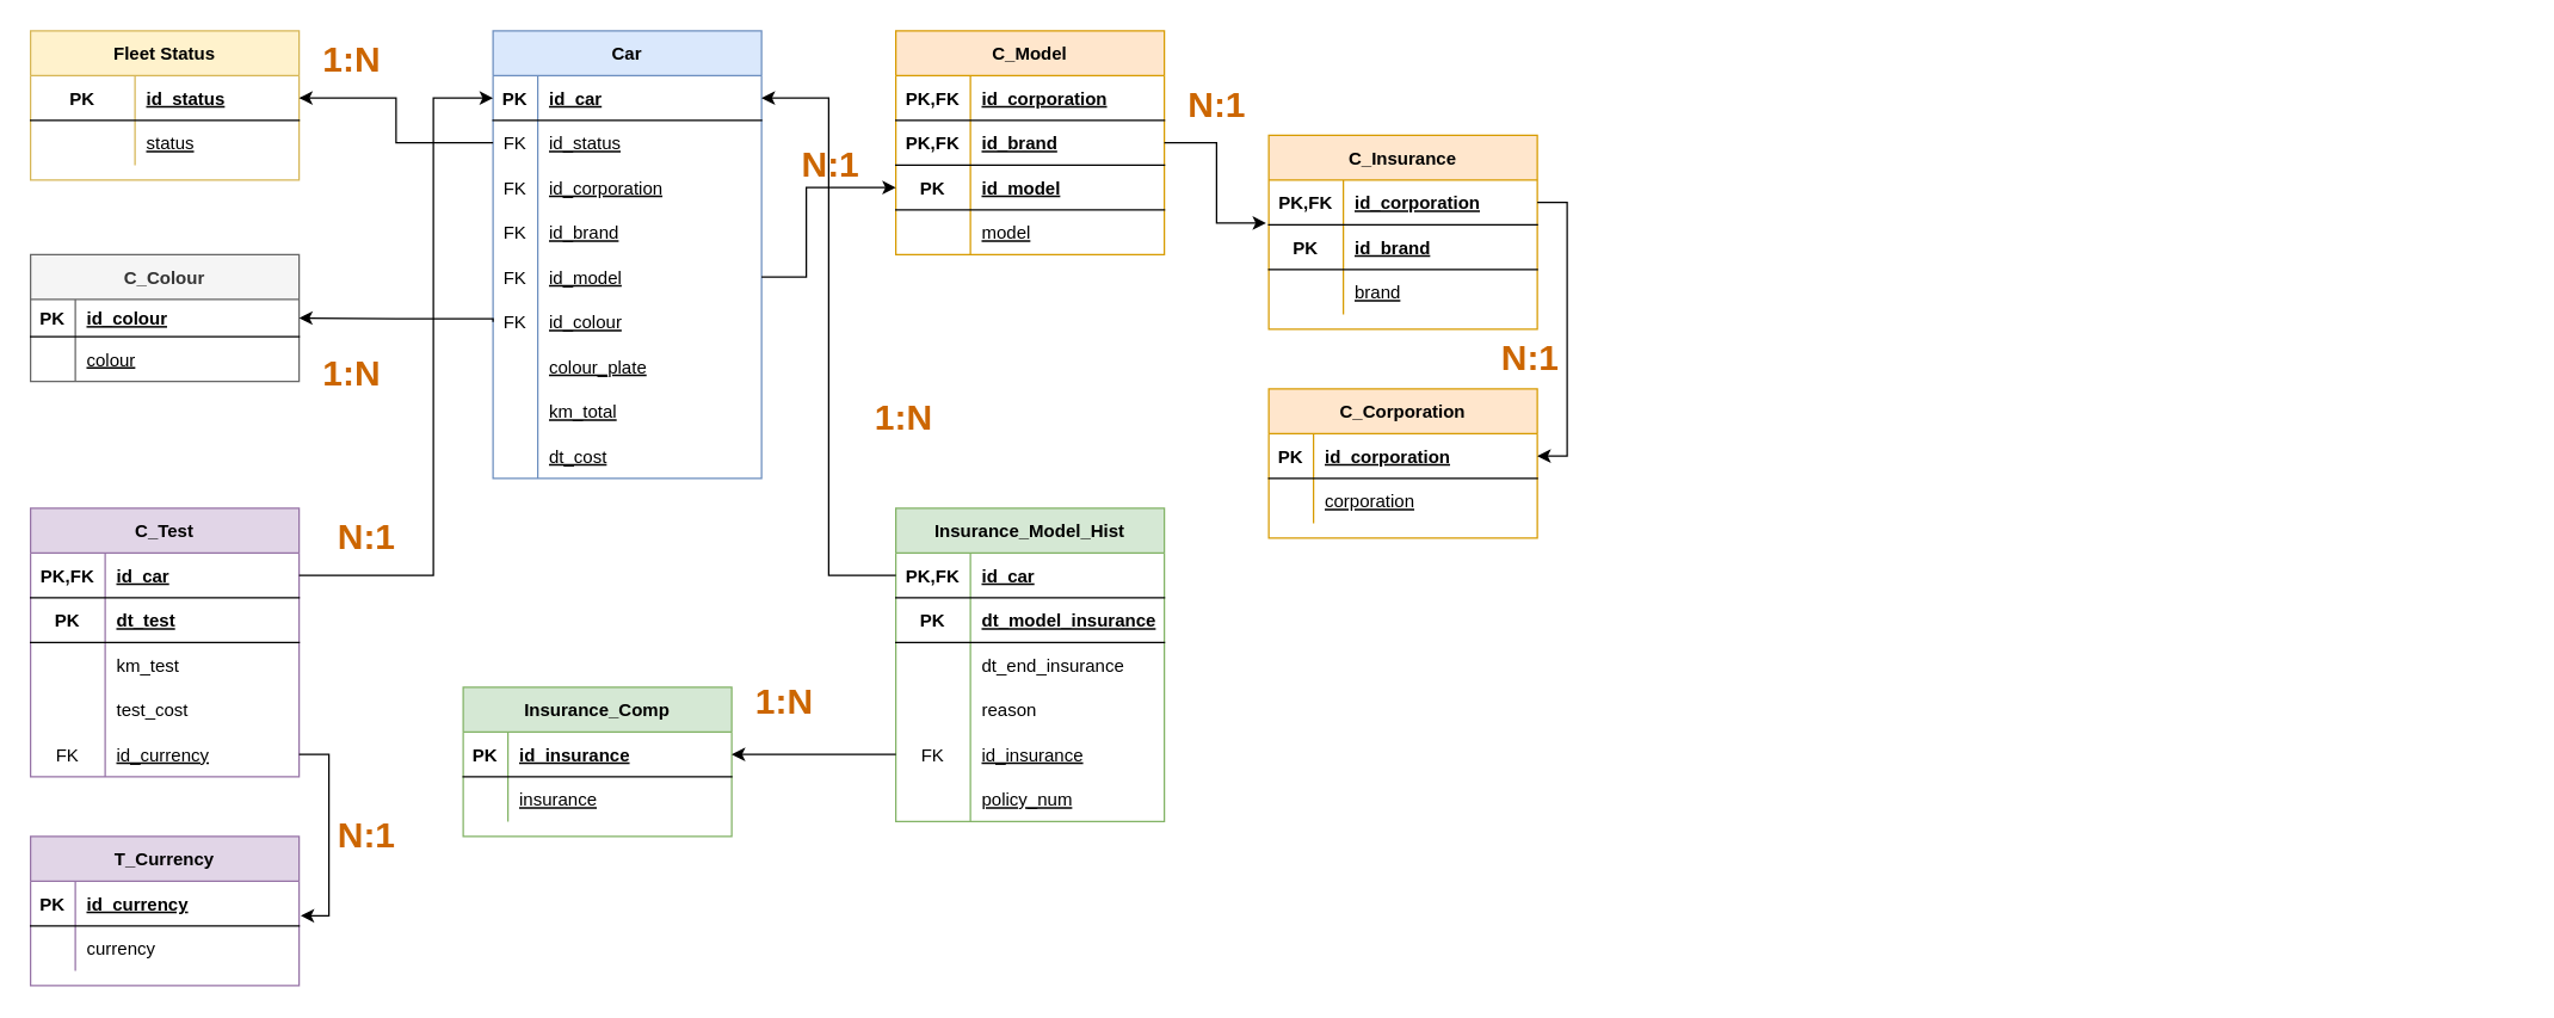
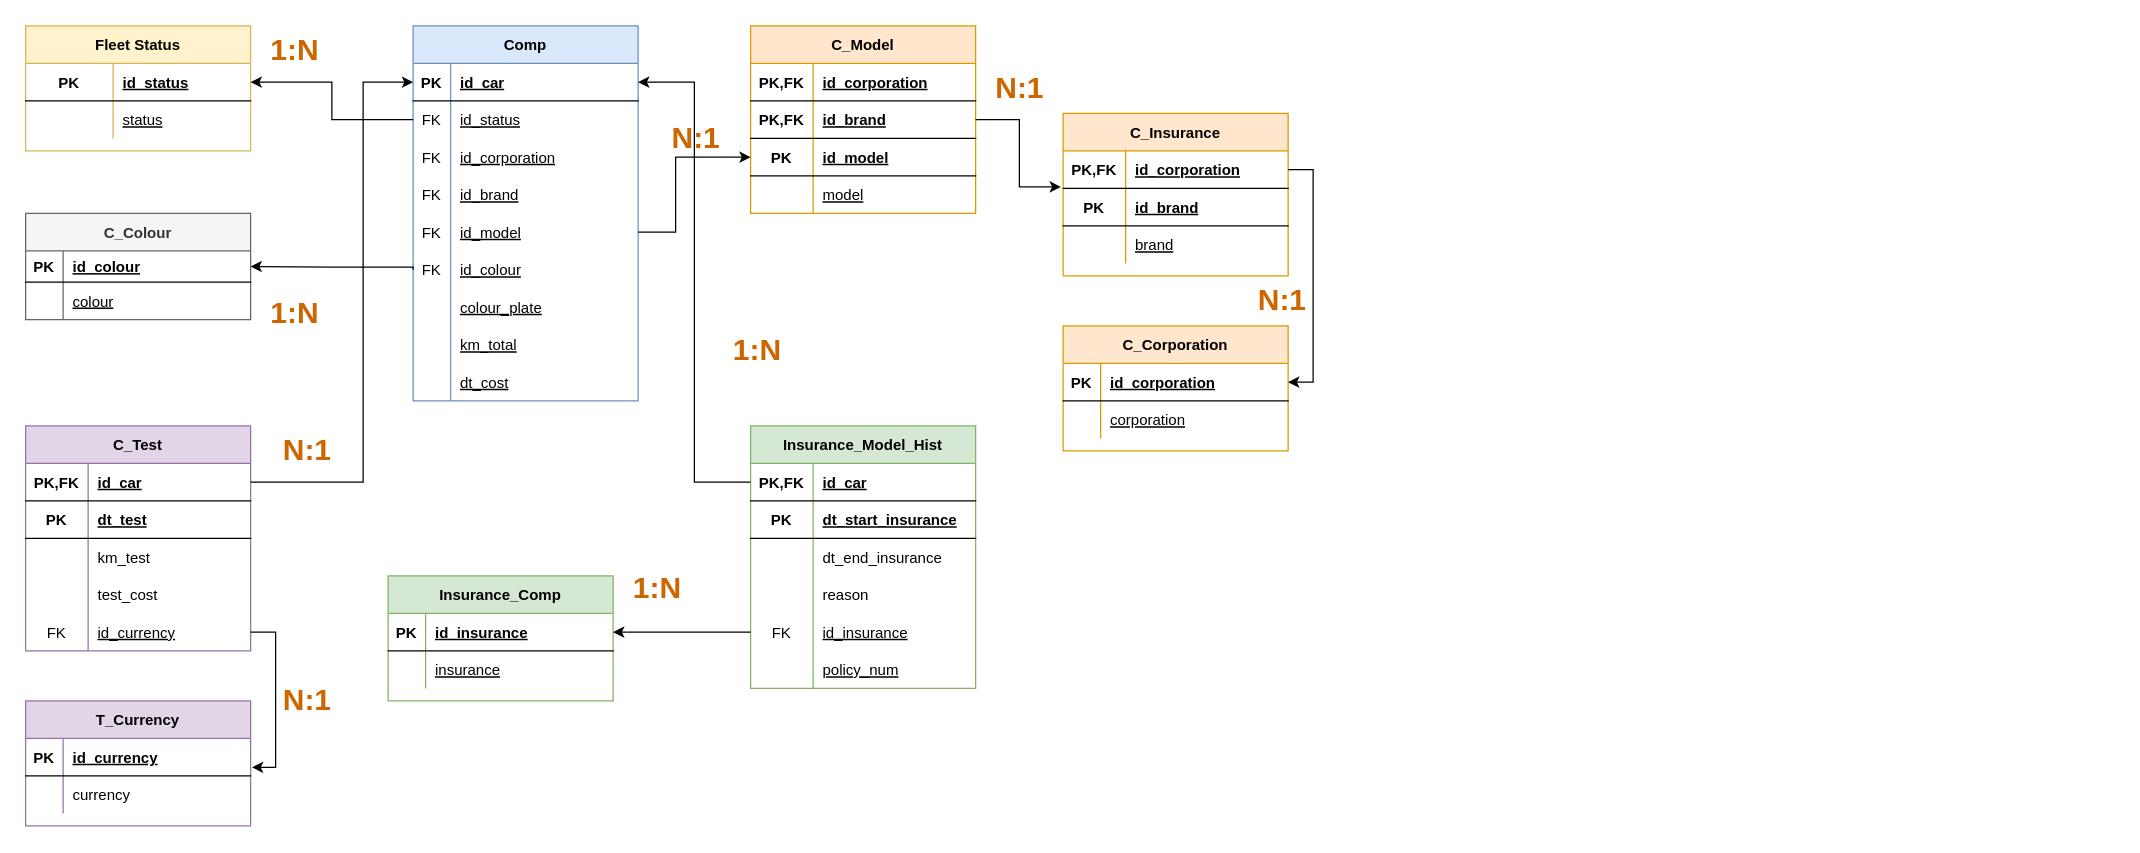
- <mxCell id="25" value="Car" style="shape=table;startSize=30;container=1;collapsible=1;childLayout=tableLayout;fixedRows=1;rowLines=0;fontStyle=1;align=center;resizeLast=1;fillColor=#dae8fc;strokeColor=#6c8ebf;" parent="1" vertex="1"><mxGeometry x="330" y="20" width="180" height="300" as="geometry" /></mxCell>
+ <mxCell id="25" value="Comp" style="shape=table;startSize=30;container=1;collapsible=1;childLayout=tableLayout;fixedRows=1;rowLines=0;fontStyle=1;align=center;resizeLast=1;fillColor=#dae8fc;strokeColor=#6c8ebf;" parent="1" vertex="1"><mxGeometry x="330" y="20" width="180" height="300" as="geometry" /></mxCell>
- <mxCell id="59" value="dt_model_insurance" style="shape=partialRectangle;connectable=0;fillColor=none;top=0;left=0;bottom=0;right=0;align=left;spacingLeft=6;fontStyle=5;overflow=hidden;" parent="57" vertex="1"><mxGeometry x="50" width="130" height="30" as="geometry"><mxRectangle width="130" height="30" as="alternateBounds" /></mxGeometry></mxCell>
+ <mxCell id="59" value="dt_start_insurance" style="shape=partialRectangle;connectable=0;fillColor=none;top=0;left=0;bottom=0;right=0;align=left;spacingLeft=6;fontStyle=5;overflow=hidden;" parent="57" vertex="1"><mxGeometry x="50" width="130" height="30" as="geometry"><mxRectangle width="130" height="30" as="alternateBounds" /></mxGeometry></mxCell>
